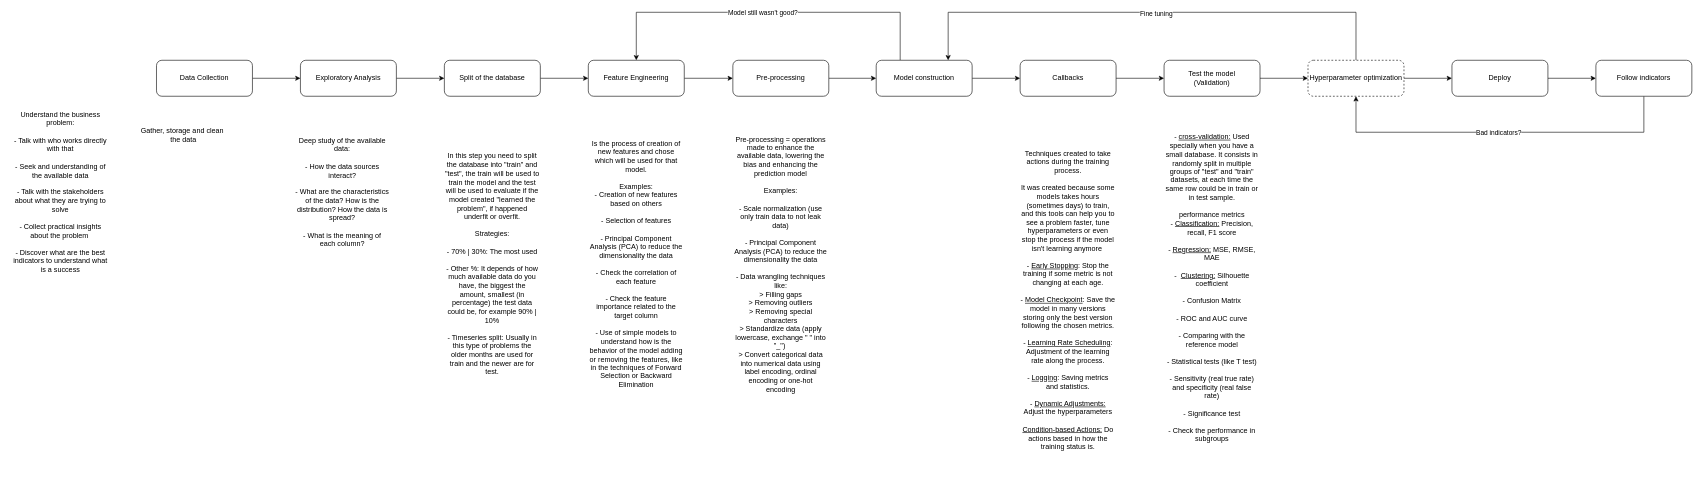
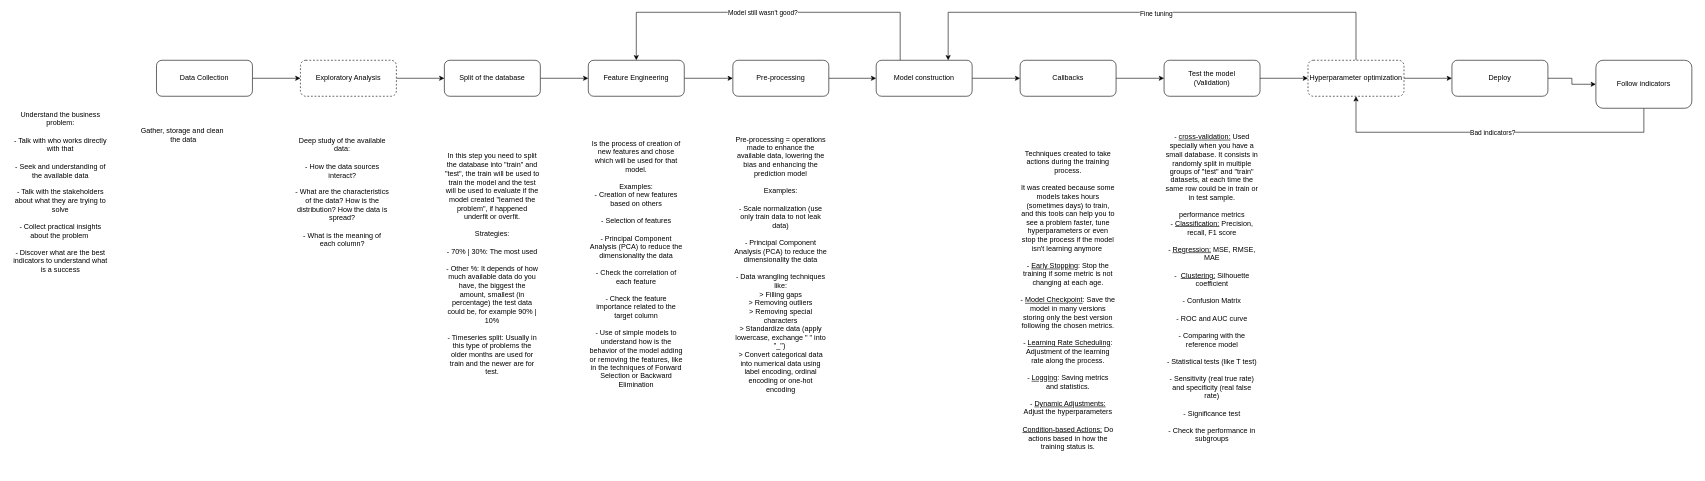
- <mxCell id="4" value="Exploratory Analysis" style="rounded=1;whiteSpace=wrap;html=1;" parent="1" vertex="1"><mxGeometry x="500" y="100" width="160" height="60" as="geometry" /></mxCell>
+ <mxCell id="4" value="Exploratory Analysis" style="rounded=1;whiteSpace=wrap;html=1;dashed=1;" parent="1" vertex="1"><mxGeometry x="500" y="100" width="160" height="60" as="geometry" /></mxCell>
- <mxCell id="32" value="Follow indicators" style="rounded=1;whiteSpace=wrap;html=1;" vertex="1" parent="1"><mxGeometry x="2660" y="100" width="160" height="60" as="geometry" /></mxCell>
+ <mxCell id="32" value="Follow indicators" style="rounded=1;whiteSpace=wrap;html=1;" vertex="1" parent="1"><mxGeometry x="2660" y="100" width="160" height="80" as="geometry" /></mxCell>
